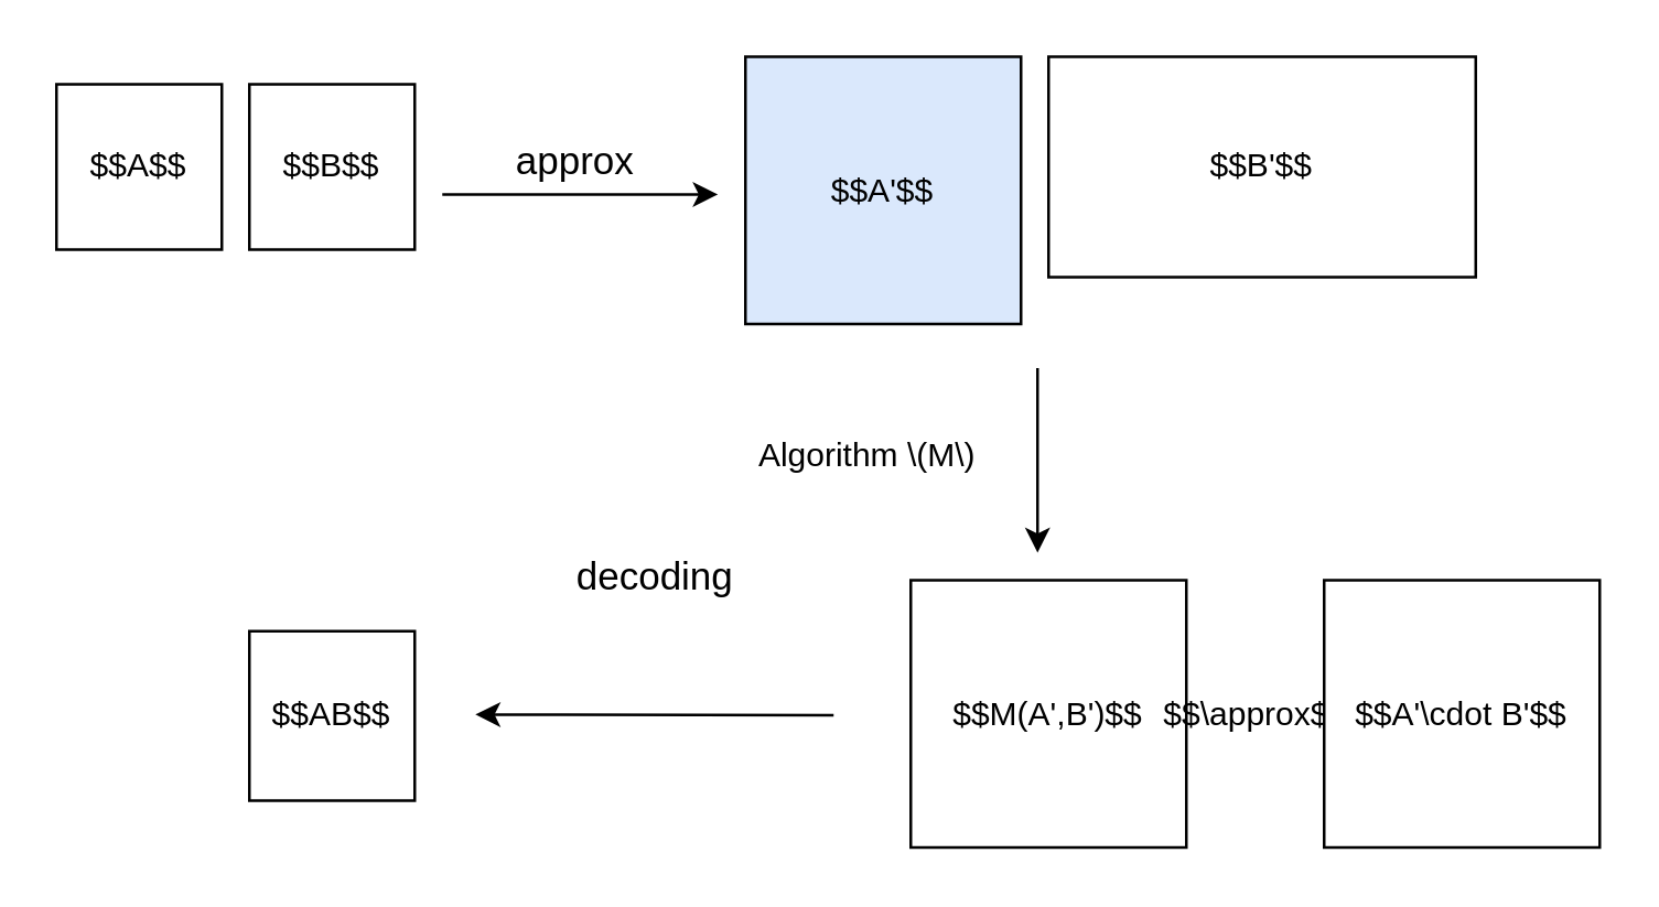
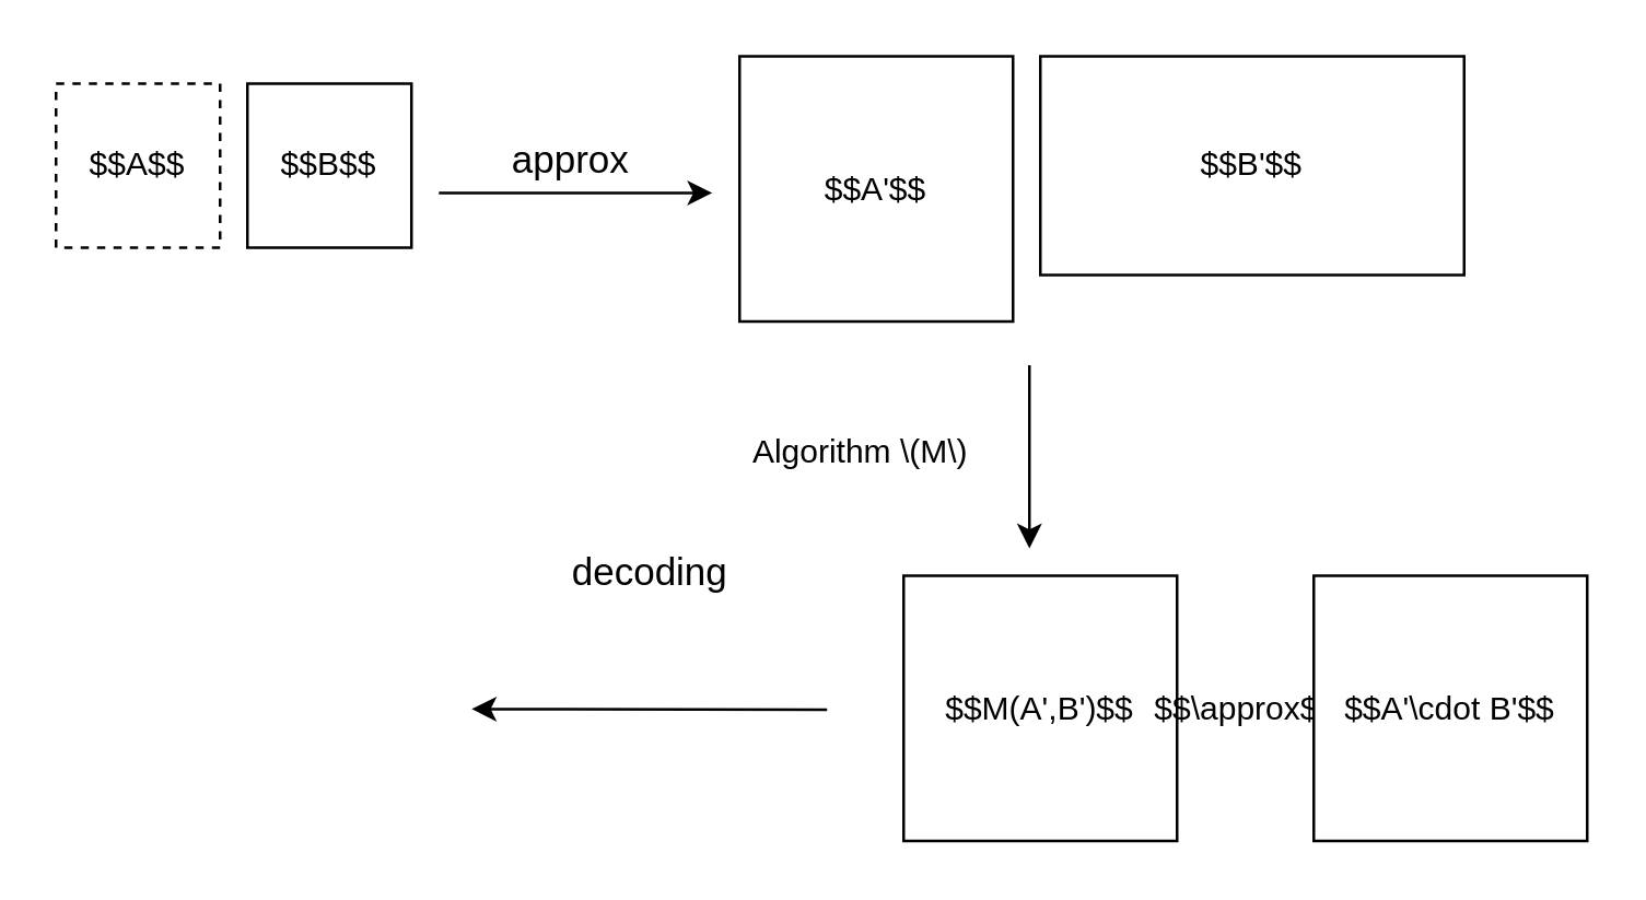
- <mxCell id="2" value="$$A$$" style="whiteSpace=wrap;html=1;" vertex="1" parent="1"><mxGeometry x="20" y="30" width="60" height="60" as="geometry" /></mxCell>
+ <mxCell id="2" value="$$A$$" style="whiteSpace=wrap;html=1;dashed=1;" vertex="1" parent="1"><mxGeometry x="20" y="30" width="60" height="60" as="geometry" /></mxCell>
- <mxCell id="6" value="$$A'$$" style="whiteSpace=wrap;html=1;fillColor=#dae8fc;" vertex="1" parent="1"><mxGeometry x="270" y="20" width="100" height="97" as="geometry" /></mxCell>
+ <mxCell id="6" value="$$A'$$" style="whiteSpace=wrap;html=1;" vertex="1" parent="1"><mxGeometry x="270" y="20" width="100" height="97" as="geometry" /></mxCell>
- <mxCell id="13" value="$$AB$$" style="whiteSpace=wrap;html=1;" vertex="1" parent="1"><mxGeometry x="90" y="228.5" width="60" height="61.5" as="geometry" /></mxCell>
